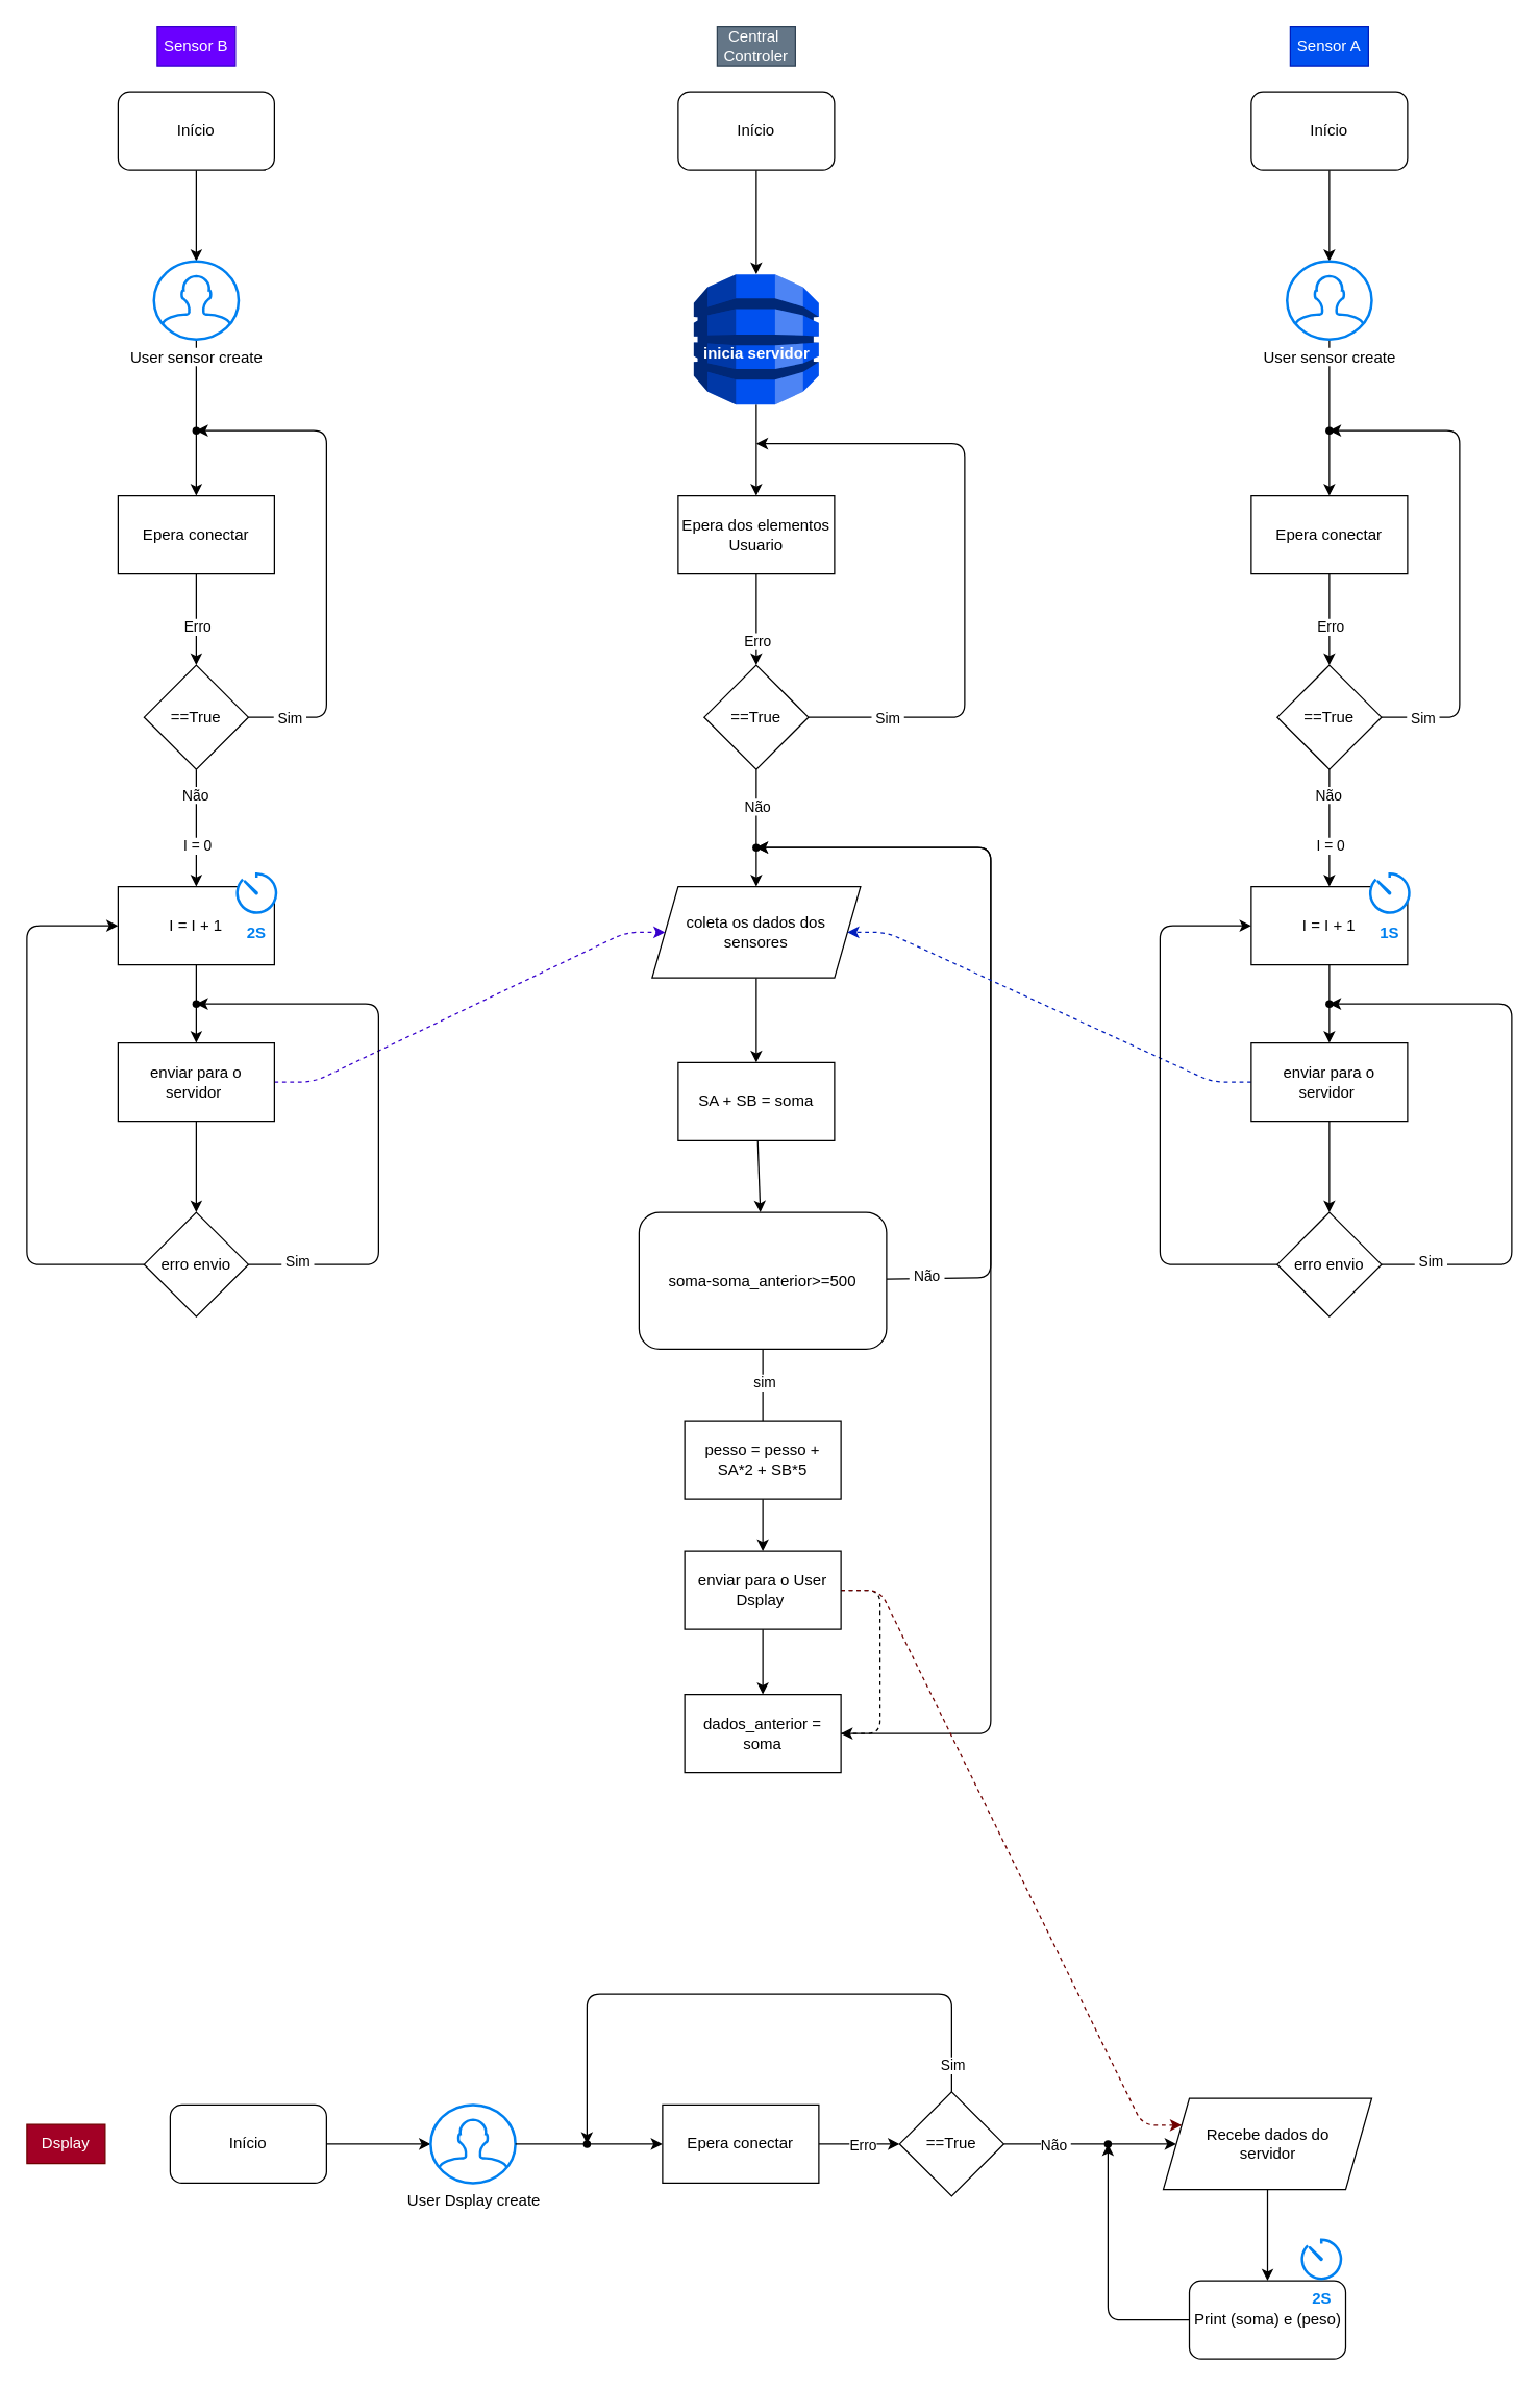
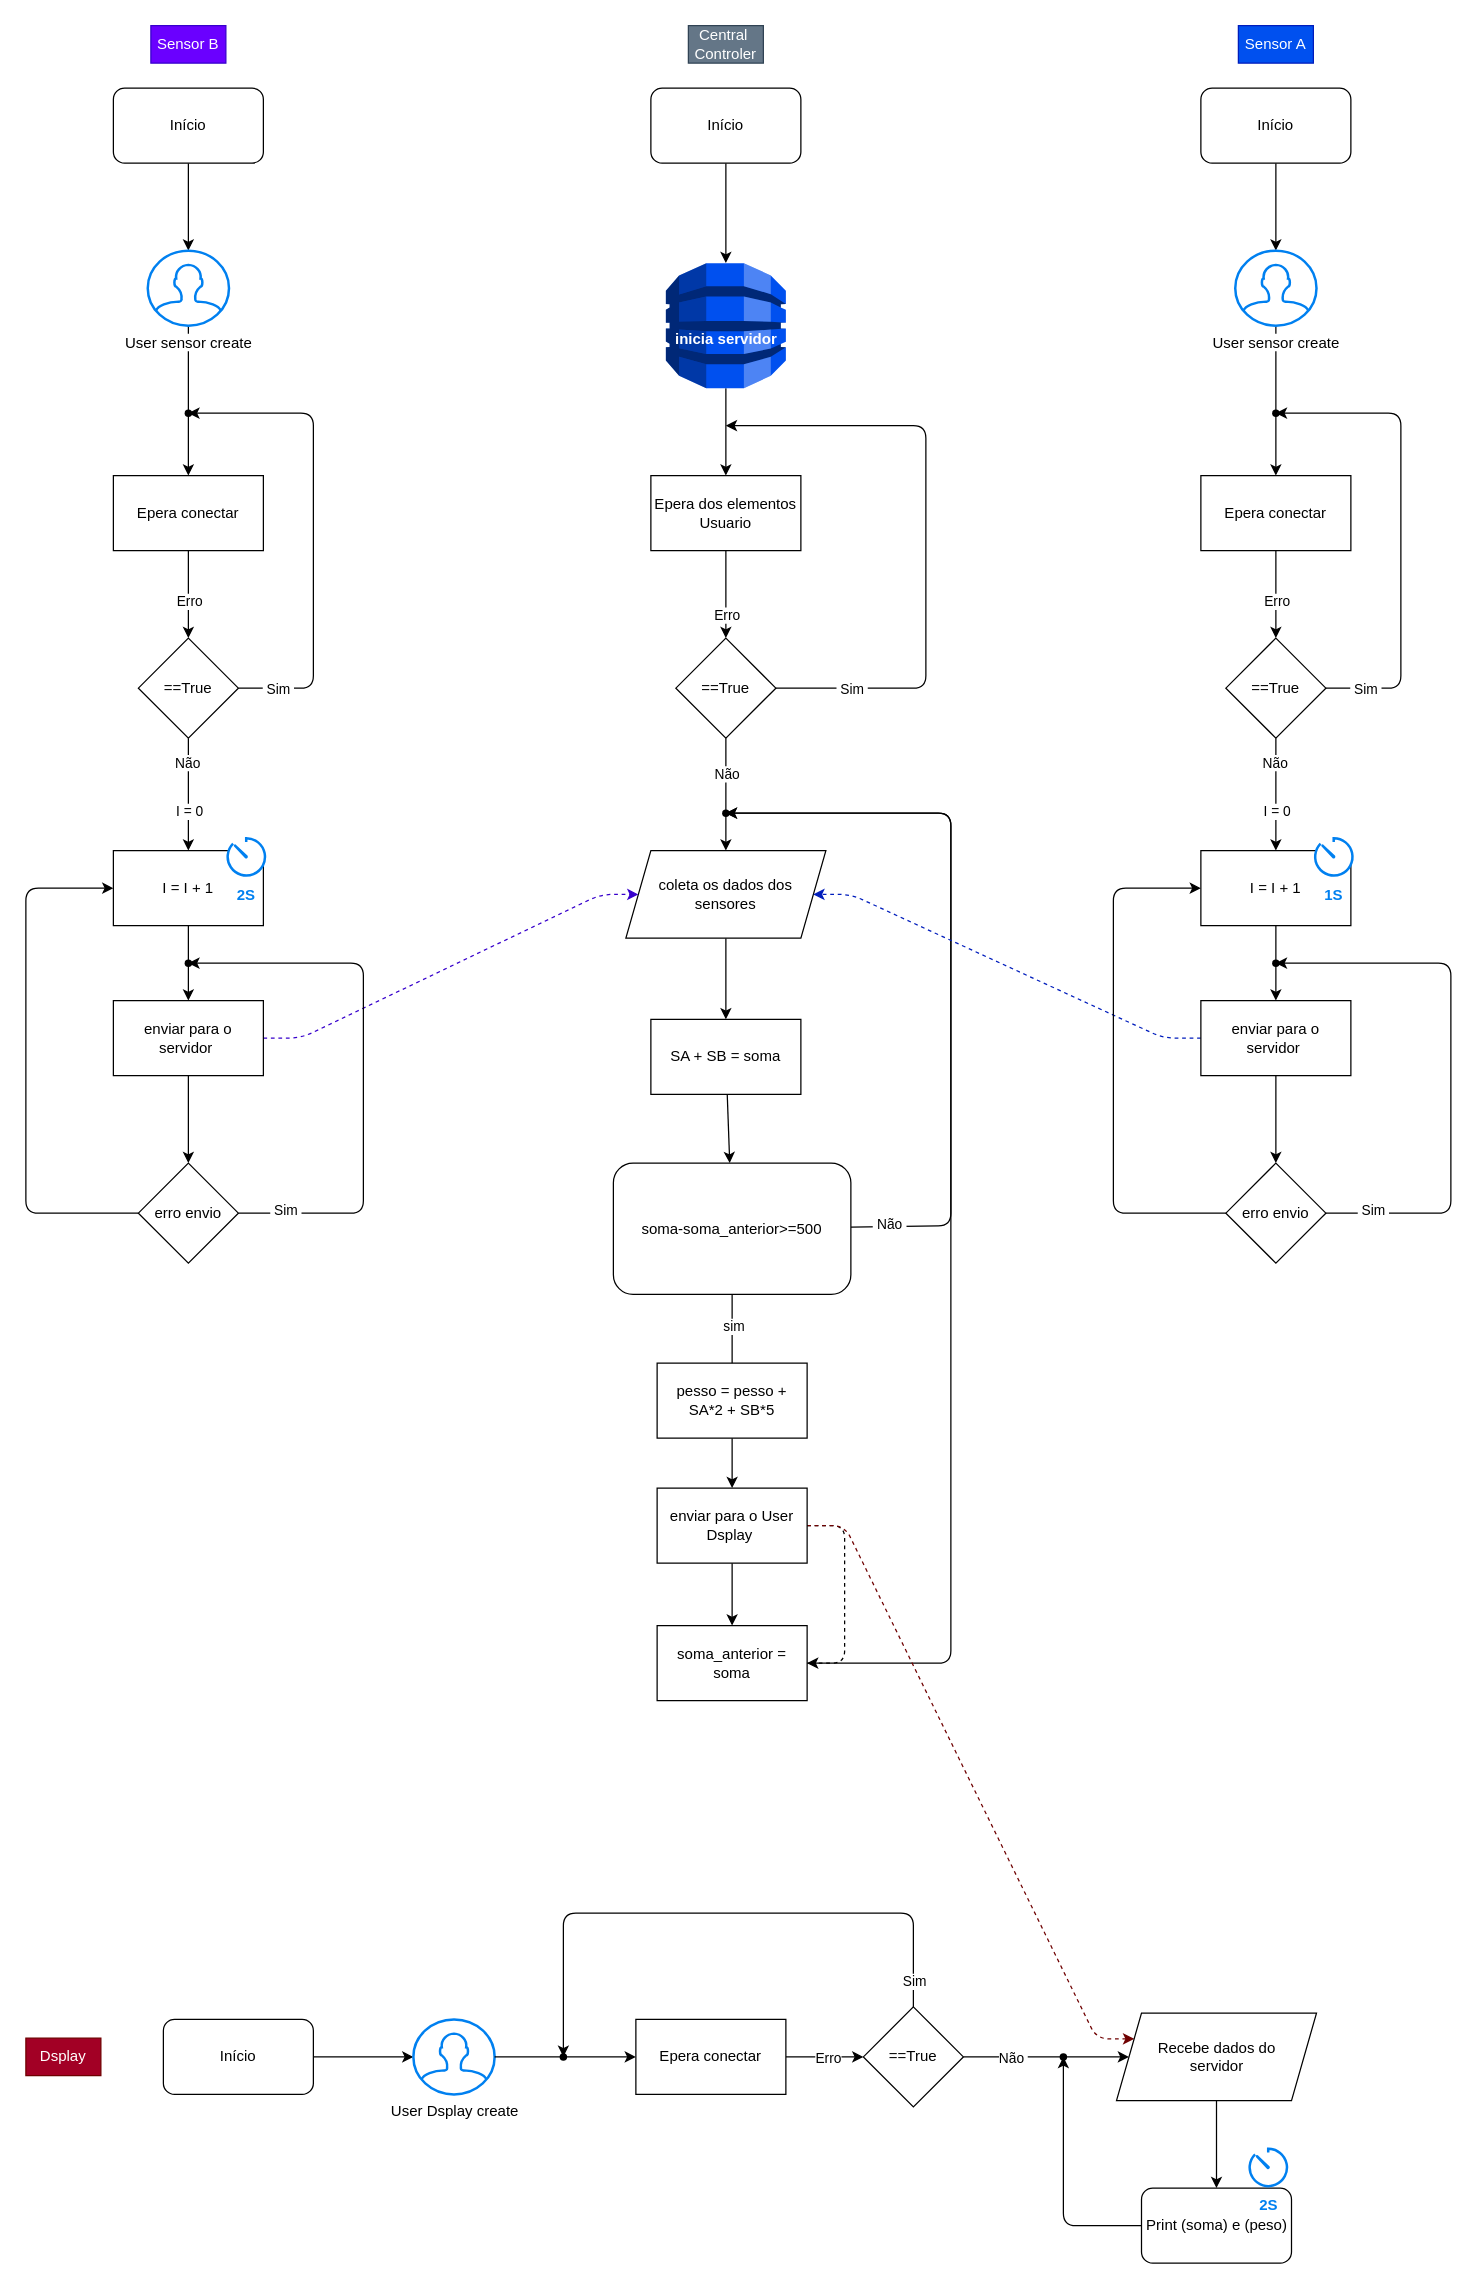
- <mxCell id="29" value="dados_anterior = soma" style="whiteSpace=wrap;html=1;strokeColor=#000000;fontColor=#000000;rounded=0;" vertex="1" parent="1"><mxGeometry x="525" y="1300" width="120" height="60" as="geometry" /></mxCell>
+ <mxCell id="29" value="soma_anterior = soma" style="whiteSpace=wrap;html=1;strokeColor=#000000;fontColor=#000000;rounded=0;" vertex="1" parent="1"><mxGeometry x="525" y="1300" width="120" height="60" as="geometry" /></mxCell>
